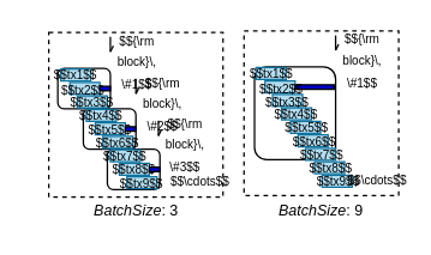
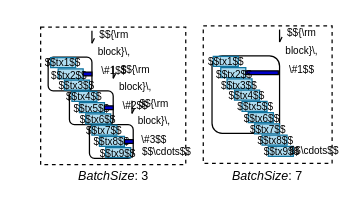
- <mxCell id="57" value="&lt;h6 style=&quot;&quot;&gt;&lt;font size=&quot;1&quot; style=&quot;&quot;&gt;&lt;span style=&quot;font-weight: normal;&quot;&gt;&lt;i&gt;BatchSize&lt;/i&gt;: 9&lt;/span&gt;&lt;/font&gt;&lt;/h6&gt;" style="text;html=1;strokeColor=none;fillColor=none;align=center;verticalAlign=middle;whiteSpace=wrap;rounded=0;" vertex="1" parent="1"><mxGeometry x="171.25" y="131" width="84.75" height="17" as="geometry" /></mxCell>
+ <mxCell id="57" value="&lt;h6 style=&quot;&quot;&gt;&lt;font size=&quot;1&quot; style=&quot;&quot;&gt;&lt;span style=&quot;font-weight: normal;&quot;&gt;&lt;i&gt;BatchSize&lt;/i&gt;: 7&lt;/span&gt;&lt;/font&gt;&lt;/h6&gt;" style="text;html=1;strokeColor=none;fillColor=none;align=center;verticalAlign=middle;whiteSpace=wrap;rounded=0;" vertex="1" parent="1"><mxGeometry x="171.25" y="131" width="84.75" height="17" as="geometry" /></mxCell>
